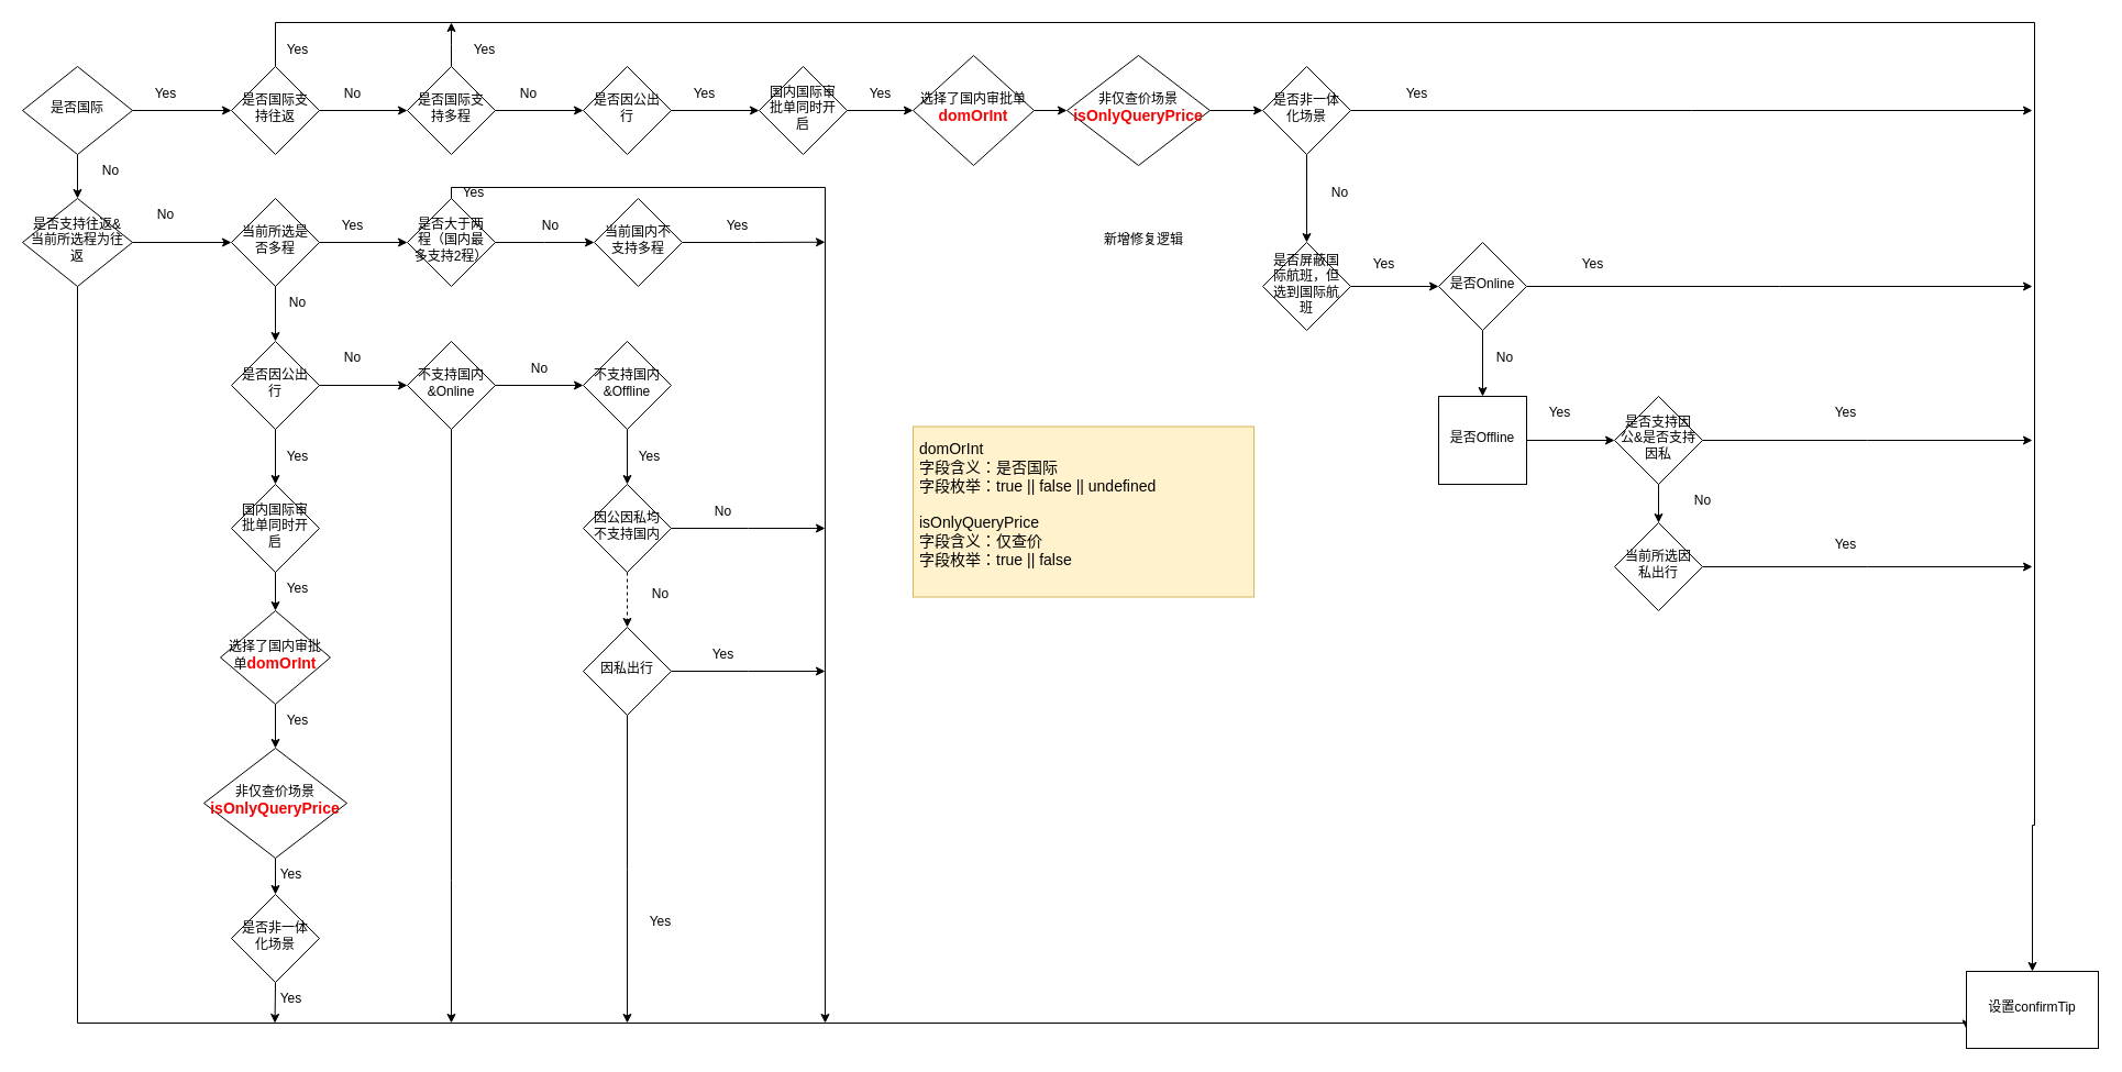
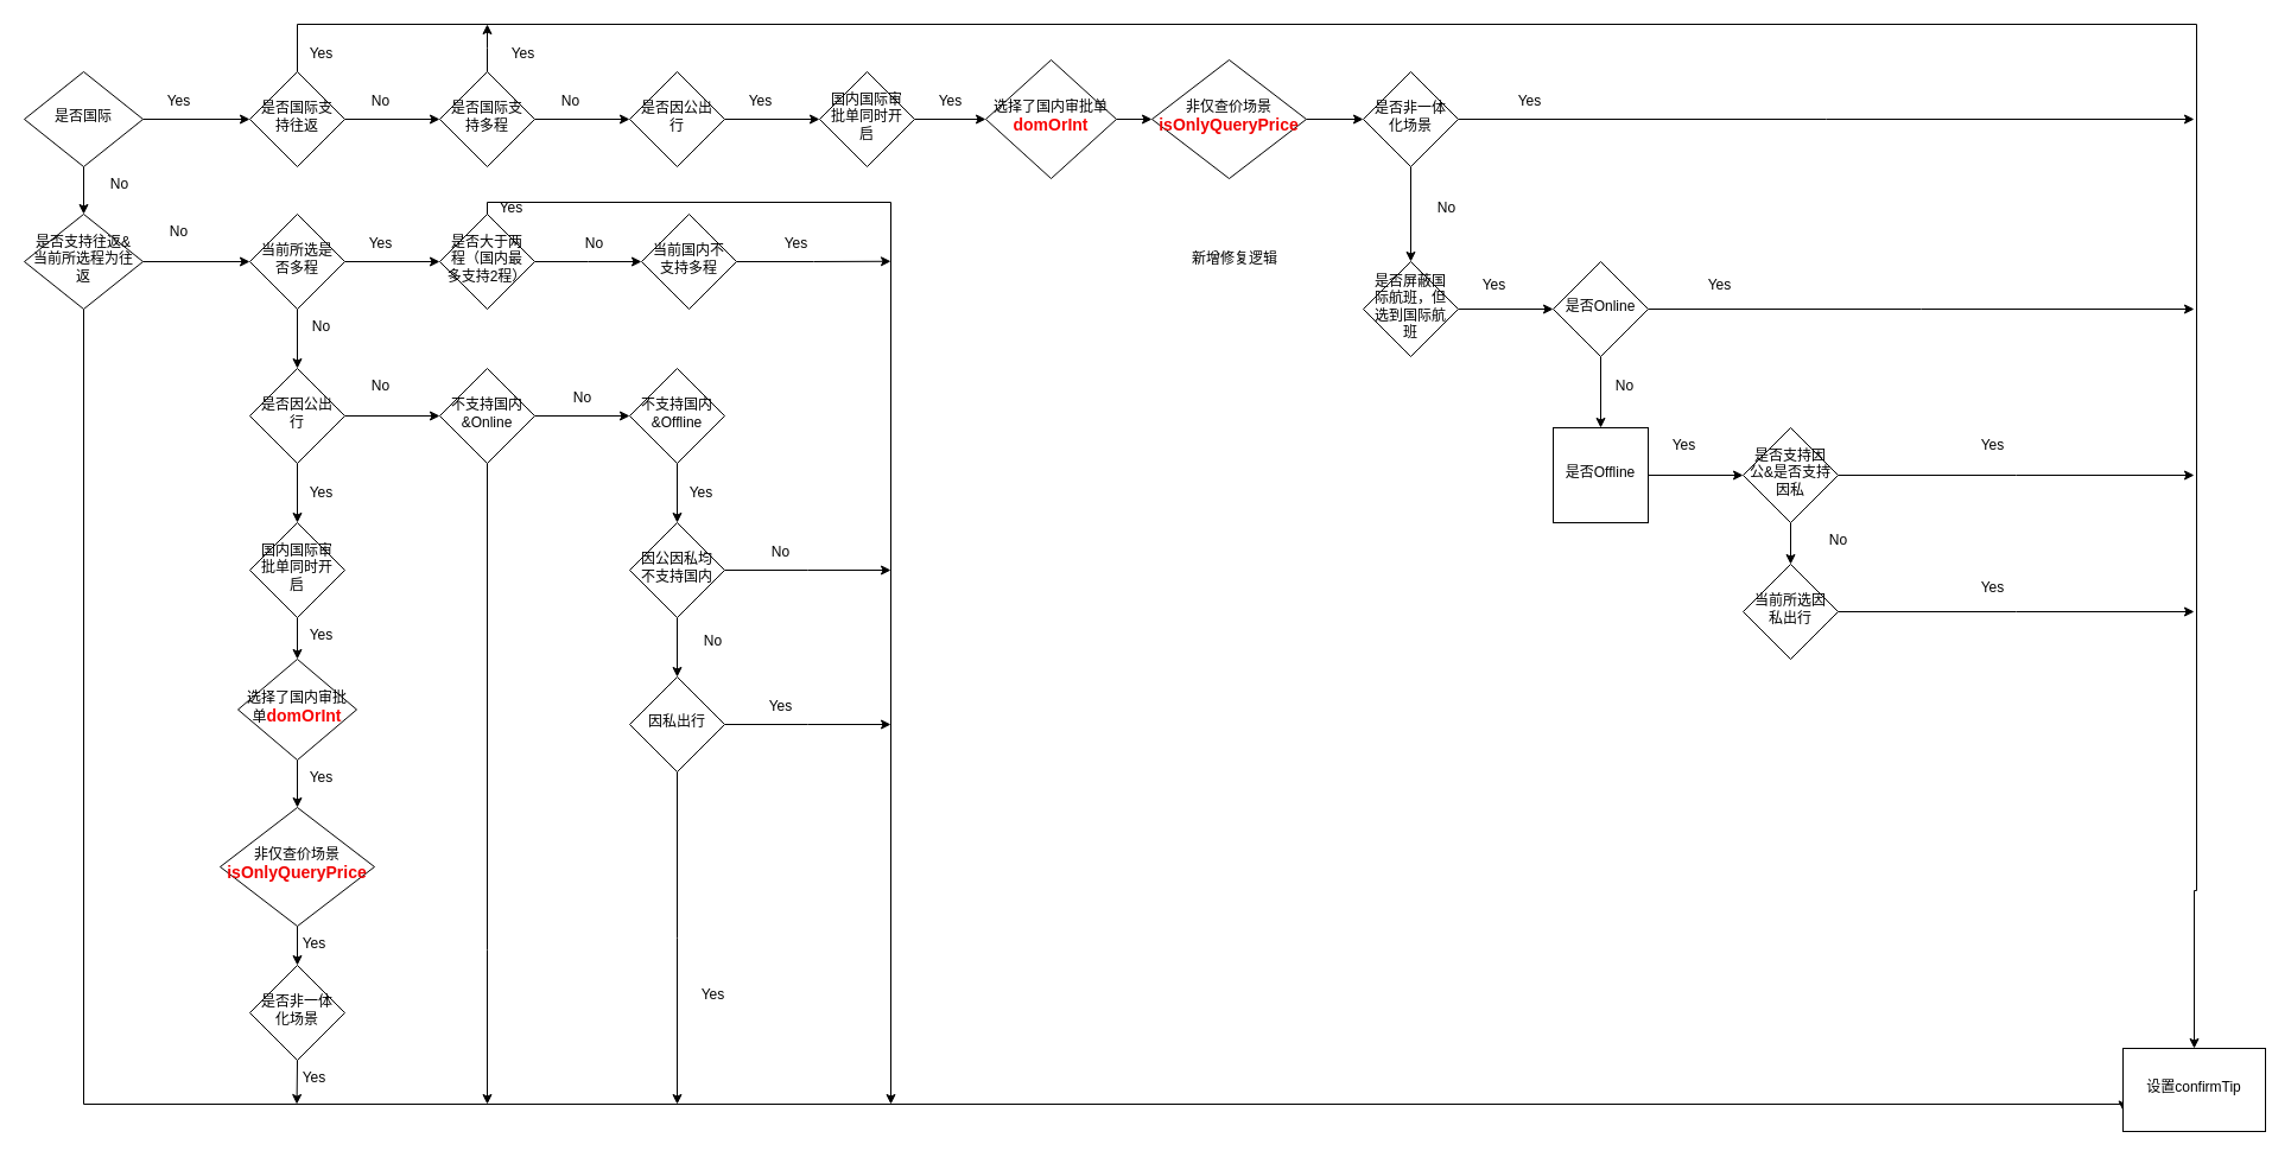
- <mxCell id="96" value="&lt;p data-pm-slice=&quot;1 1 []&quot;&gt;&lt;font style=&quot;font-size: 14px;&quot;&gt;&lt;br&gt;domOrInt&lt;br&gt;字段含义：是否国际&lt;br&gt;字段枚举：true || false || undefined&lt;br&gt;&lt;br&gt;isOnlyQueryPrice&lt;br&gt;字段含义：仅查价&lt;br&gt;字段枚举：true || false&lt;/font&gt;&lt;/p&gt;&lt;p data-pm-slice=&quot;1 1 []&quot;&gt;&lt;br&gt;&lt;/p&gt;" style="whiteSpace=wrap;html=1;shadow=0;strokeWidth=1;spacing=6;spacingTop=-4;fillColor=#fff2cc;strokeColor=#d6b656;align=left;" vertex="1" parent="1"><mxGeometry x="830" y="387.5" width="310" height="155" as="geometry" /></mxCell>
- <mxCell id="83" value="" style="edgeStyle=orthogonalEdgeStyle;rounded=0;orthogonalLoop=1;jettySize=auto;html=1;dashed=1;" edge="1" parent="1" source="85" target="89"><mxGeometry relative="1" as="geometry" /></mxCell>
+ <mxCell id="83" value="" style="edgeStyle=orthogonalEdgeStyle;rounded=0;orthogonalLoop=1;jettySize=auto;html=1;" edge="1" parent="1" source="85" target="89"><mxGeometry relative="1" as="geometry" /></mxCell>
